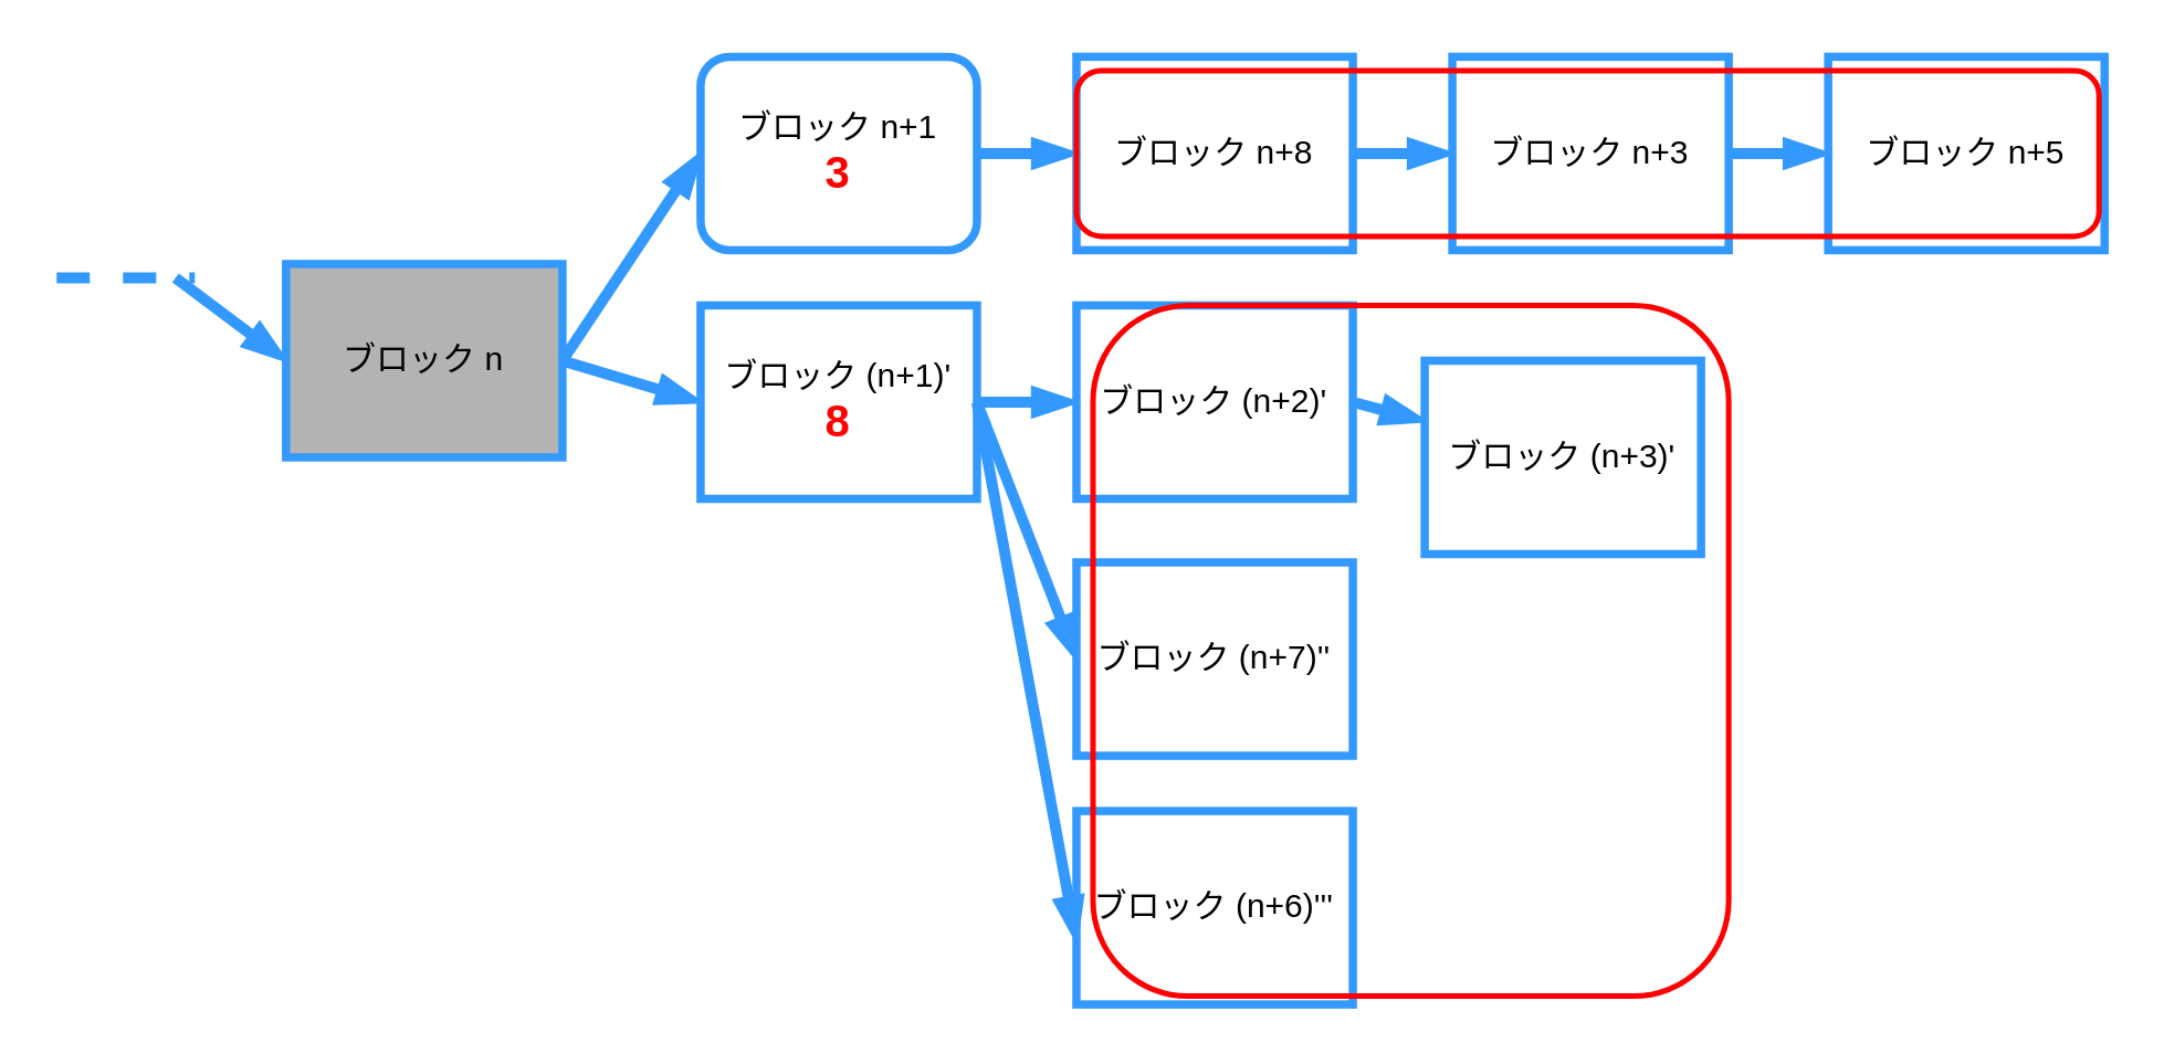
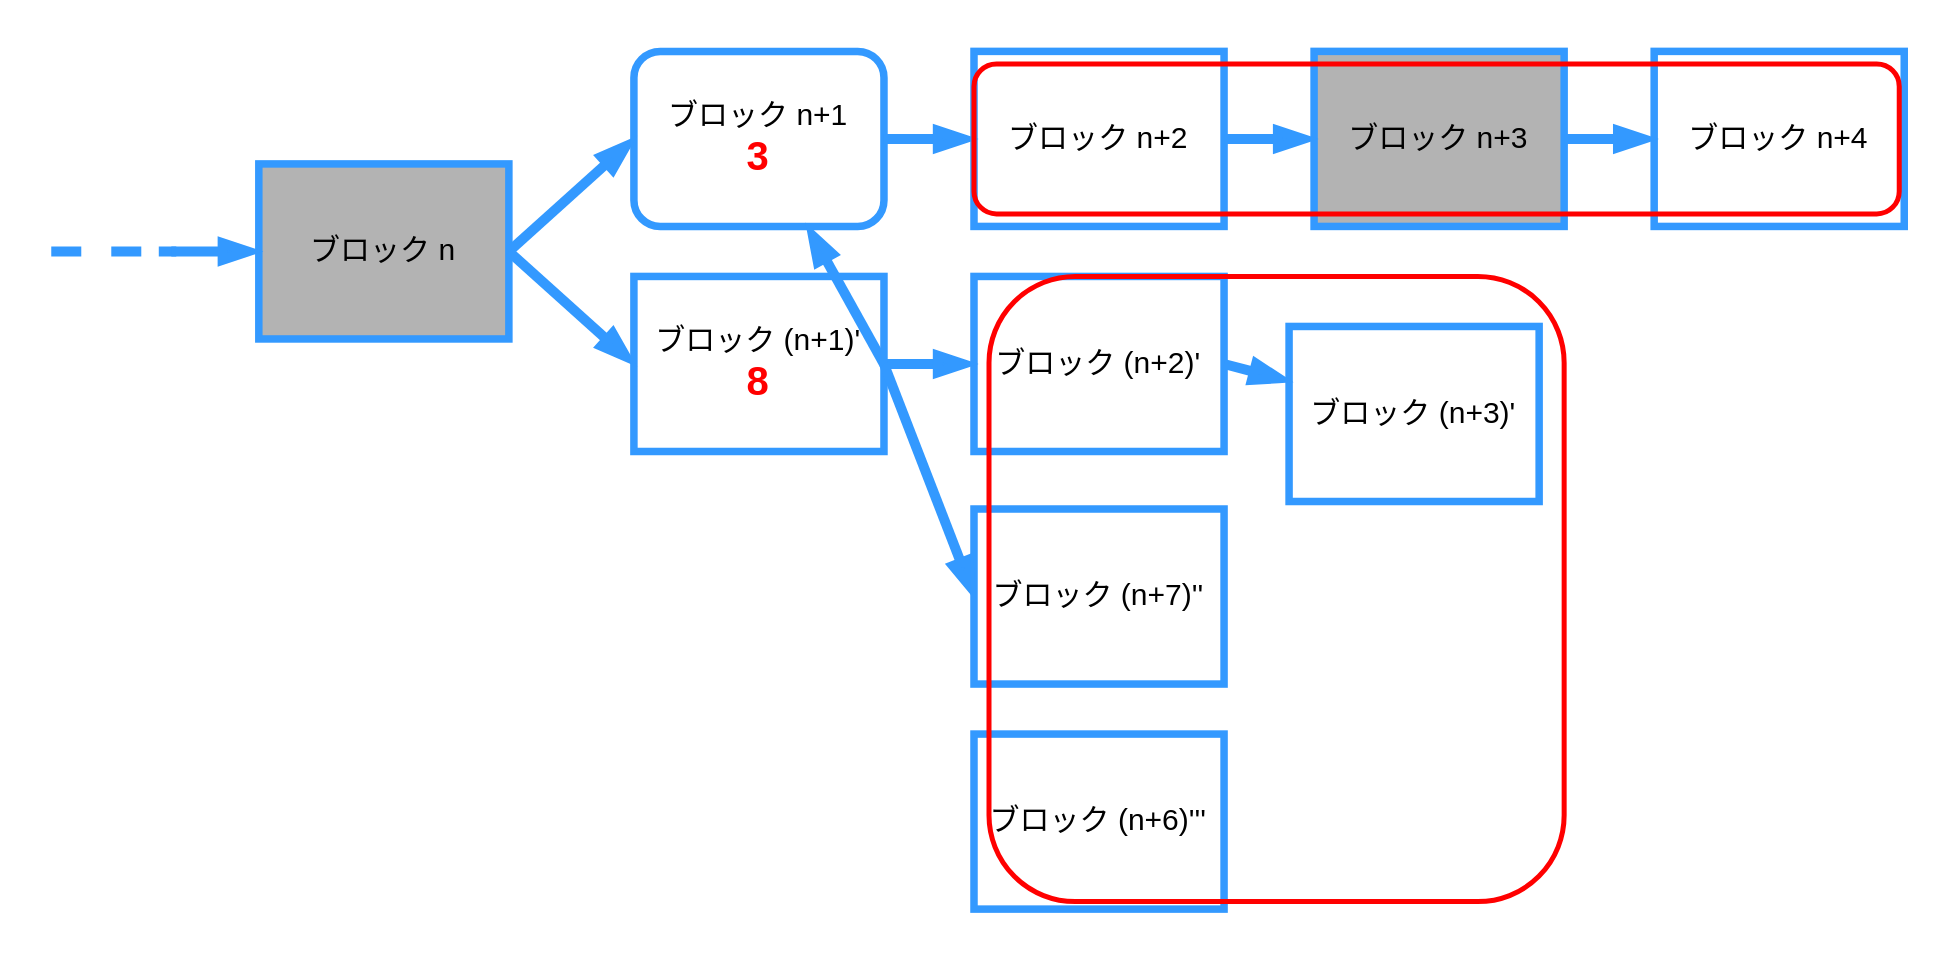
- <mxCell id="5" value="ブロック n+8&lt;br&gt;" style="whiteSpace=wrap;html=1;strokeWidth=3;strokeColor=#3399FF;" parent="1" vertex="1"><mxGeometry x="389" y="20" width="100" height="70" as="geometry" /></mxCell>
+ <mxCell id="5" value="ブロック n+2&lt;br&gt;" style="whiteSpace=wrap;html=1;strokeWidth=3;strokeColor=#3399FF;" parent="1" vertex="1"><mxGeometry x="389" y="20" width="100" height="70" as="geometry" /></mxCell>
- <mxCell id="11" value="ブロック n+3&lt;br&gt;" style="whiteSpace=wrap;html=1;strokeWidth=3;strokeColor=#3399FF;" parent="1" vertex="1"><mxGeometry x="525" y="20" width="100" height="70" as="geometry" /></mxCell>
+ <mxCell id="11" value="ブロック n+3&lt;br&gt;" style="whiteSpace=wrap;html=1;strokeWidth=3;strokeColor=#3399FF;fillColor=#b3b3b3;" parent="1" vertex="1"><mxGeometry x="525" y="20" width="100" height="70" as="geometry" /></mxCell>
- <mxCell id="21" value="ブロック n+5" style="whiteSpace=wrap;html=1;strokeWidth=3;strokeColor=#3399FF;" parent="1" vertex="1"><mxGeometry x="661" y="20" width="100" height="70" as="geometry" /></mxCell>
+ <mxCell id="21" value="ブロック n+4" style="whiteSpace=wrap;html=1;strokeWidth=3;strokeColor=#3399FF;" parent="1" vertex="1"><mxGeometry x="661" y="20" width="100" height="70" as="geometry" /></mxCell>
- <mxCell id="2" value="ブロック n" style="whiteSpace=wrap;html=1;strokeWidth=3;strokeColor=#3399FF;fillColor=#B3B3B3;" parent="1" vertex="1"><mxGeometry x="103" y="95" width="100" height="70" as="geometry" /></mxCell>
+ <mxCell id="2" value="ブロック n" style="whiteSpace=wrap;html=1;strokeWidth=3;strokeColor=#3399FF;fillColor=#B3B3B3;" parent="1" vertex="1"><mxGeometry x="103" y="65" width="100" height="70" as="geometry" /></mxCell>
- <mxCell id="20" value="" style="endArrow=blockThin;html=1;endFill=1;strokeWidth=4;strokeColor=#3399FF;entryX=0;entryY=0.671;entryDx=0;entryDy=0;exitX=1;exitY=0.5;exitDx=0;exitDy=0;entryPerimeter=0;" parent="1" source="3" target="18" edge="1"><mxGeometry width="50" height="50" relative="1" as="geometry"><mxPoint x="343" y="255" as="sourcePoint" /><mxPoint x="379" y="348" as="targetPoint" /></mxGeometry></mxCell>
+ <mxCell id="20" value="" style="endArrow=blockThin;html=1;endFill=1;strokeWidth=4;strokeColor=#3399FF;exitX=1;exitY=0.5;exitDx=0;exitDy=0;" parent="1" source="3" target="4" edge="1"><mxGeometry width="50" height="50" relative="1" as="geometry"><mxPoint x="343" y="255" as="sourcePoint" /><mxPoint x="379" y="348" as="targetPoint" /></mxGeometry></mxCell>
